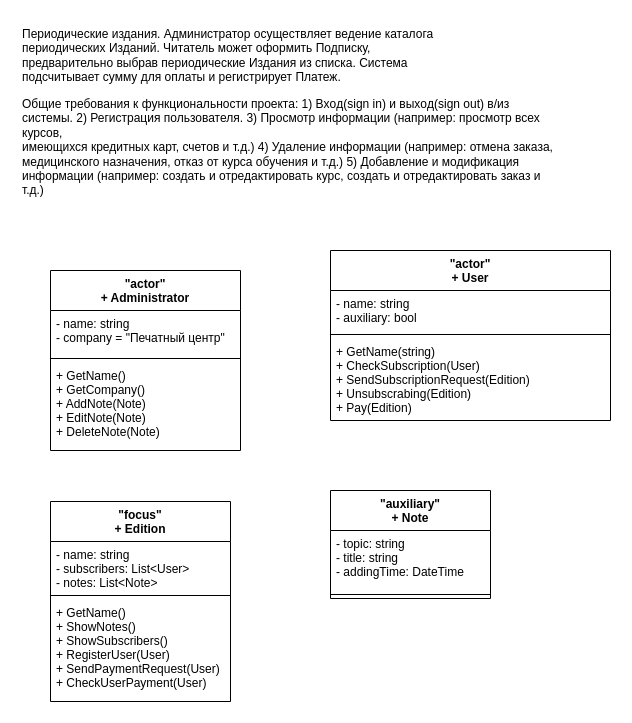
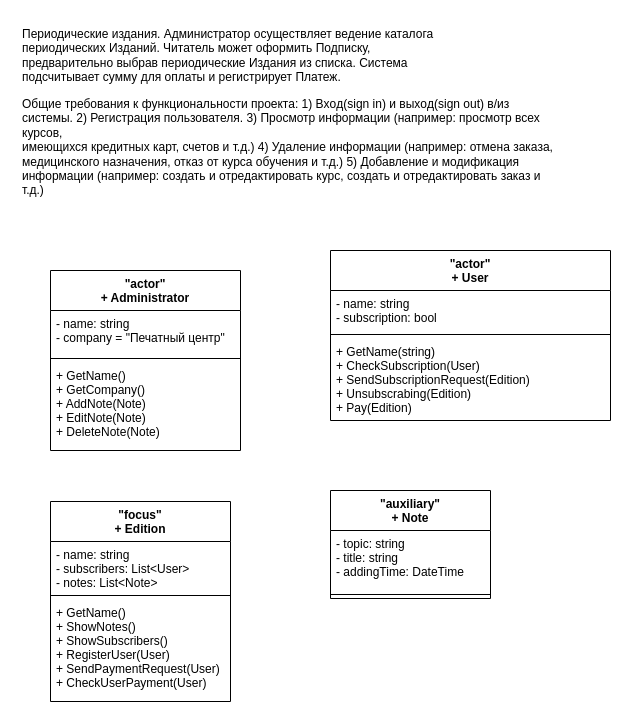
- <mxCell id="9" value="- name: string&#10;- auxiliary: bool" style="text;strokeColor=none;fillColor=none;align=left;verticalAlign=top;spacingLeft=4;spacingRight=4;overflow=hidden;rotatable=0;points=[[0,0.5],[1,0.5]];portConstraint=eastwest;" vertex="1" parent="8"><mxGeometry y="40" width="280" height="40" as="geometry" /></mxCell>
+ <mxCell id="9" value="- name: string&#10;- subscription: bool" style="text;strokeColor=none;fillColor=none;align=left;verticalAlign=top;spacingLeft=4;spacingRight=4;overflow=hidden;rotatable=0;points=[[0,0.5],[1,0.5]];portConstraint=eastwest;" vertex="1" parent="8"><mxGeometry y="40" width="280" height="40" as="geometry" /></mxCell>
